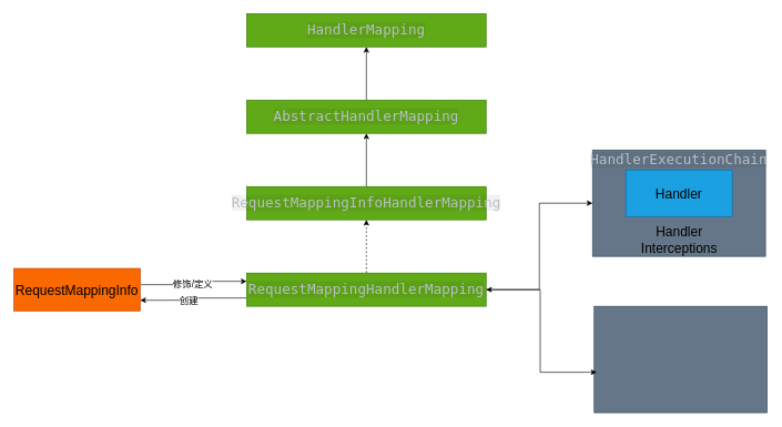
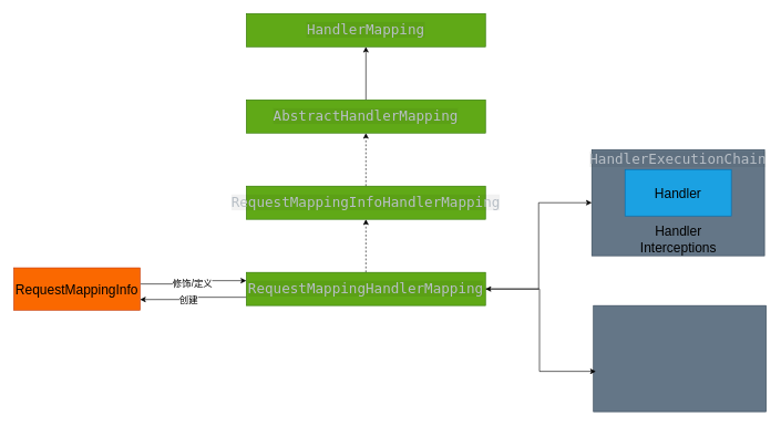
- <mxCell id="12" style="edgeStyle=orthogonalEdgeStyle;rounded=0;orthogonalLoop=1;jettySize=auto;html=1;entryX=0.5;entryY=1;entryDx=0;entryDy=0;dashed=0;" edge="1" parent="1" source="13" target="15"><mxGeometry relative="1" as="geometry" /></mxCell>
+ <mxCell id="12" style="edgeStyle=orthogonalEdgeStyle;rounded=0;orthogonalLoop=1;jettySize=auto;html=1;entryX=0.5;entryY=1;entryDx=0;entryDy=0;dashed=1;" edge="1" parent="1" source="13" target="15"><mxGeometry relative="1" as="geometry" /></mxCell>
